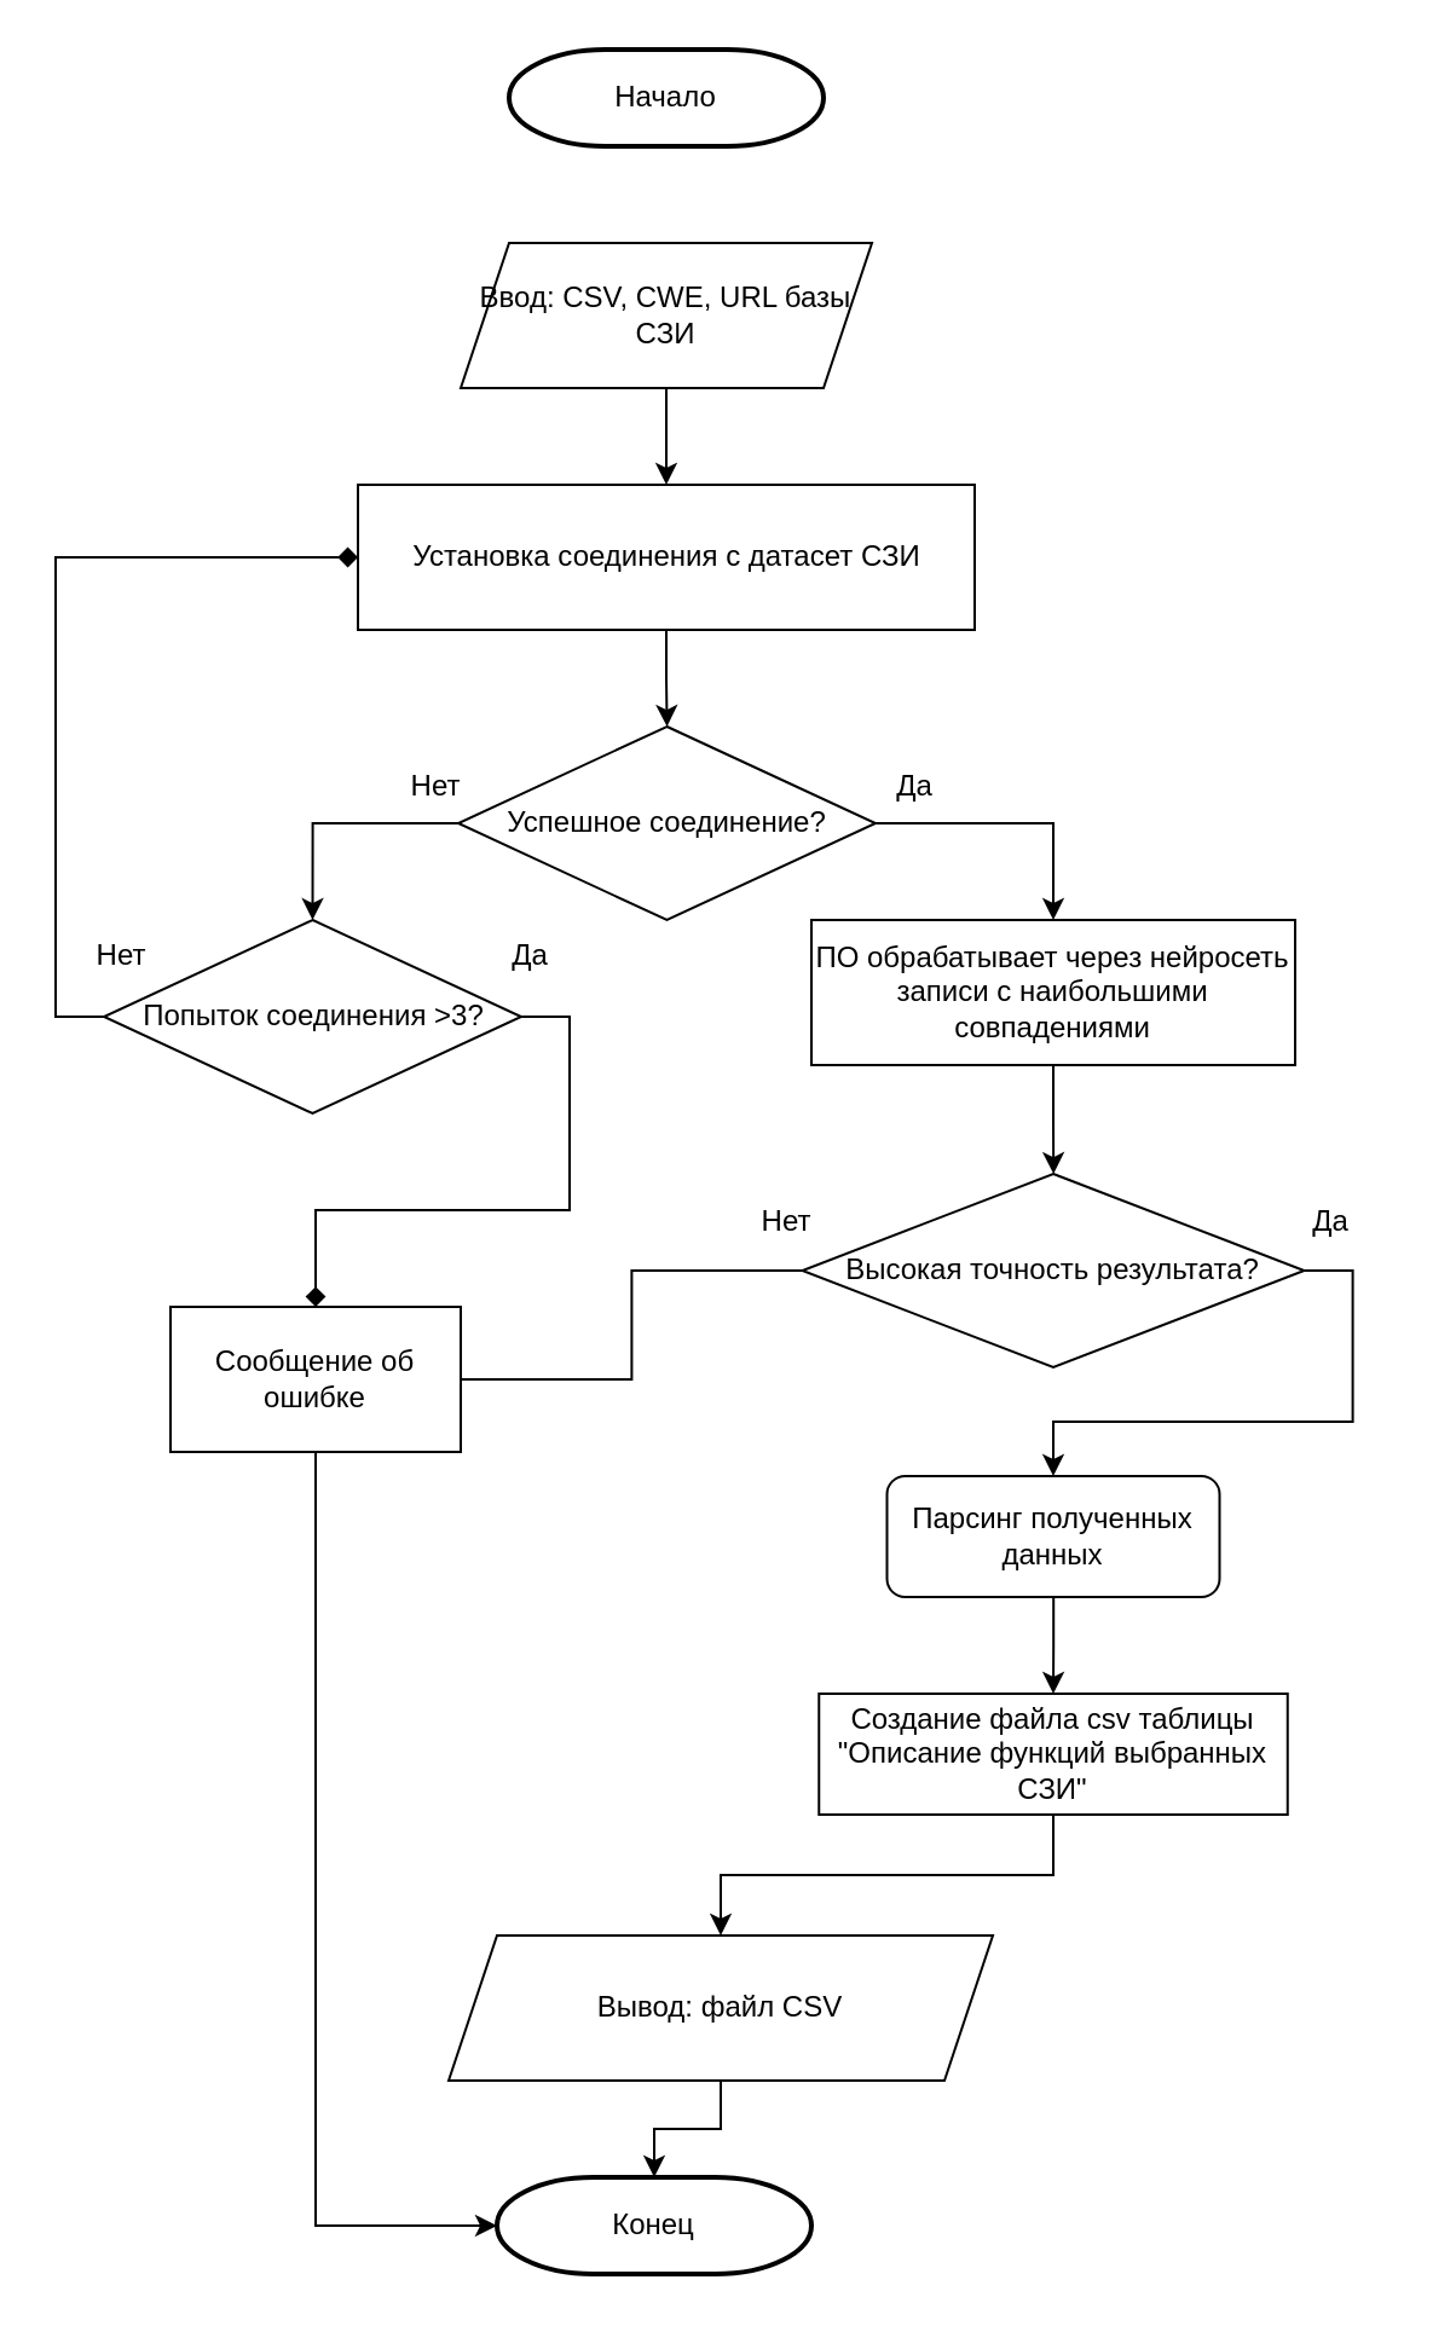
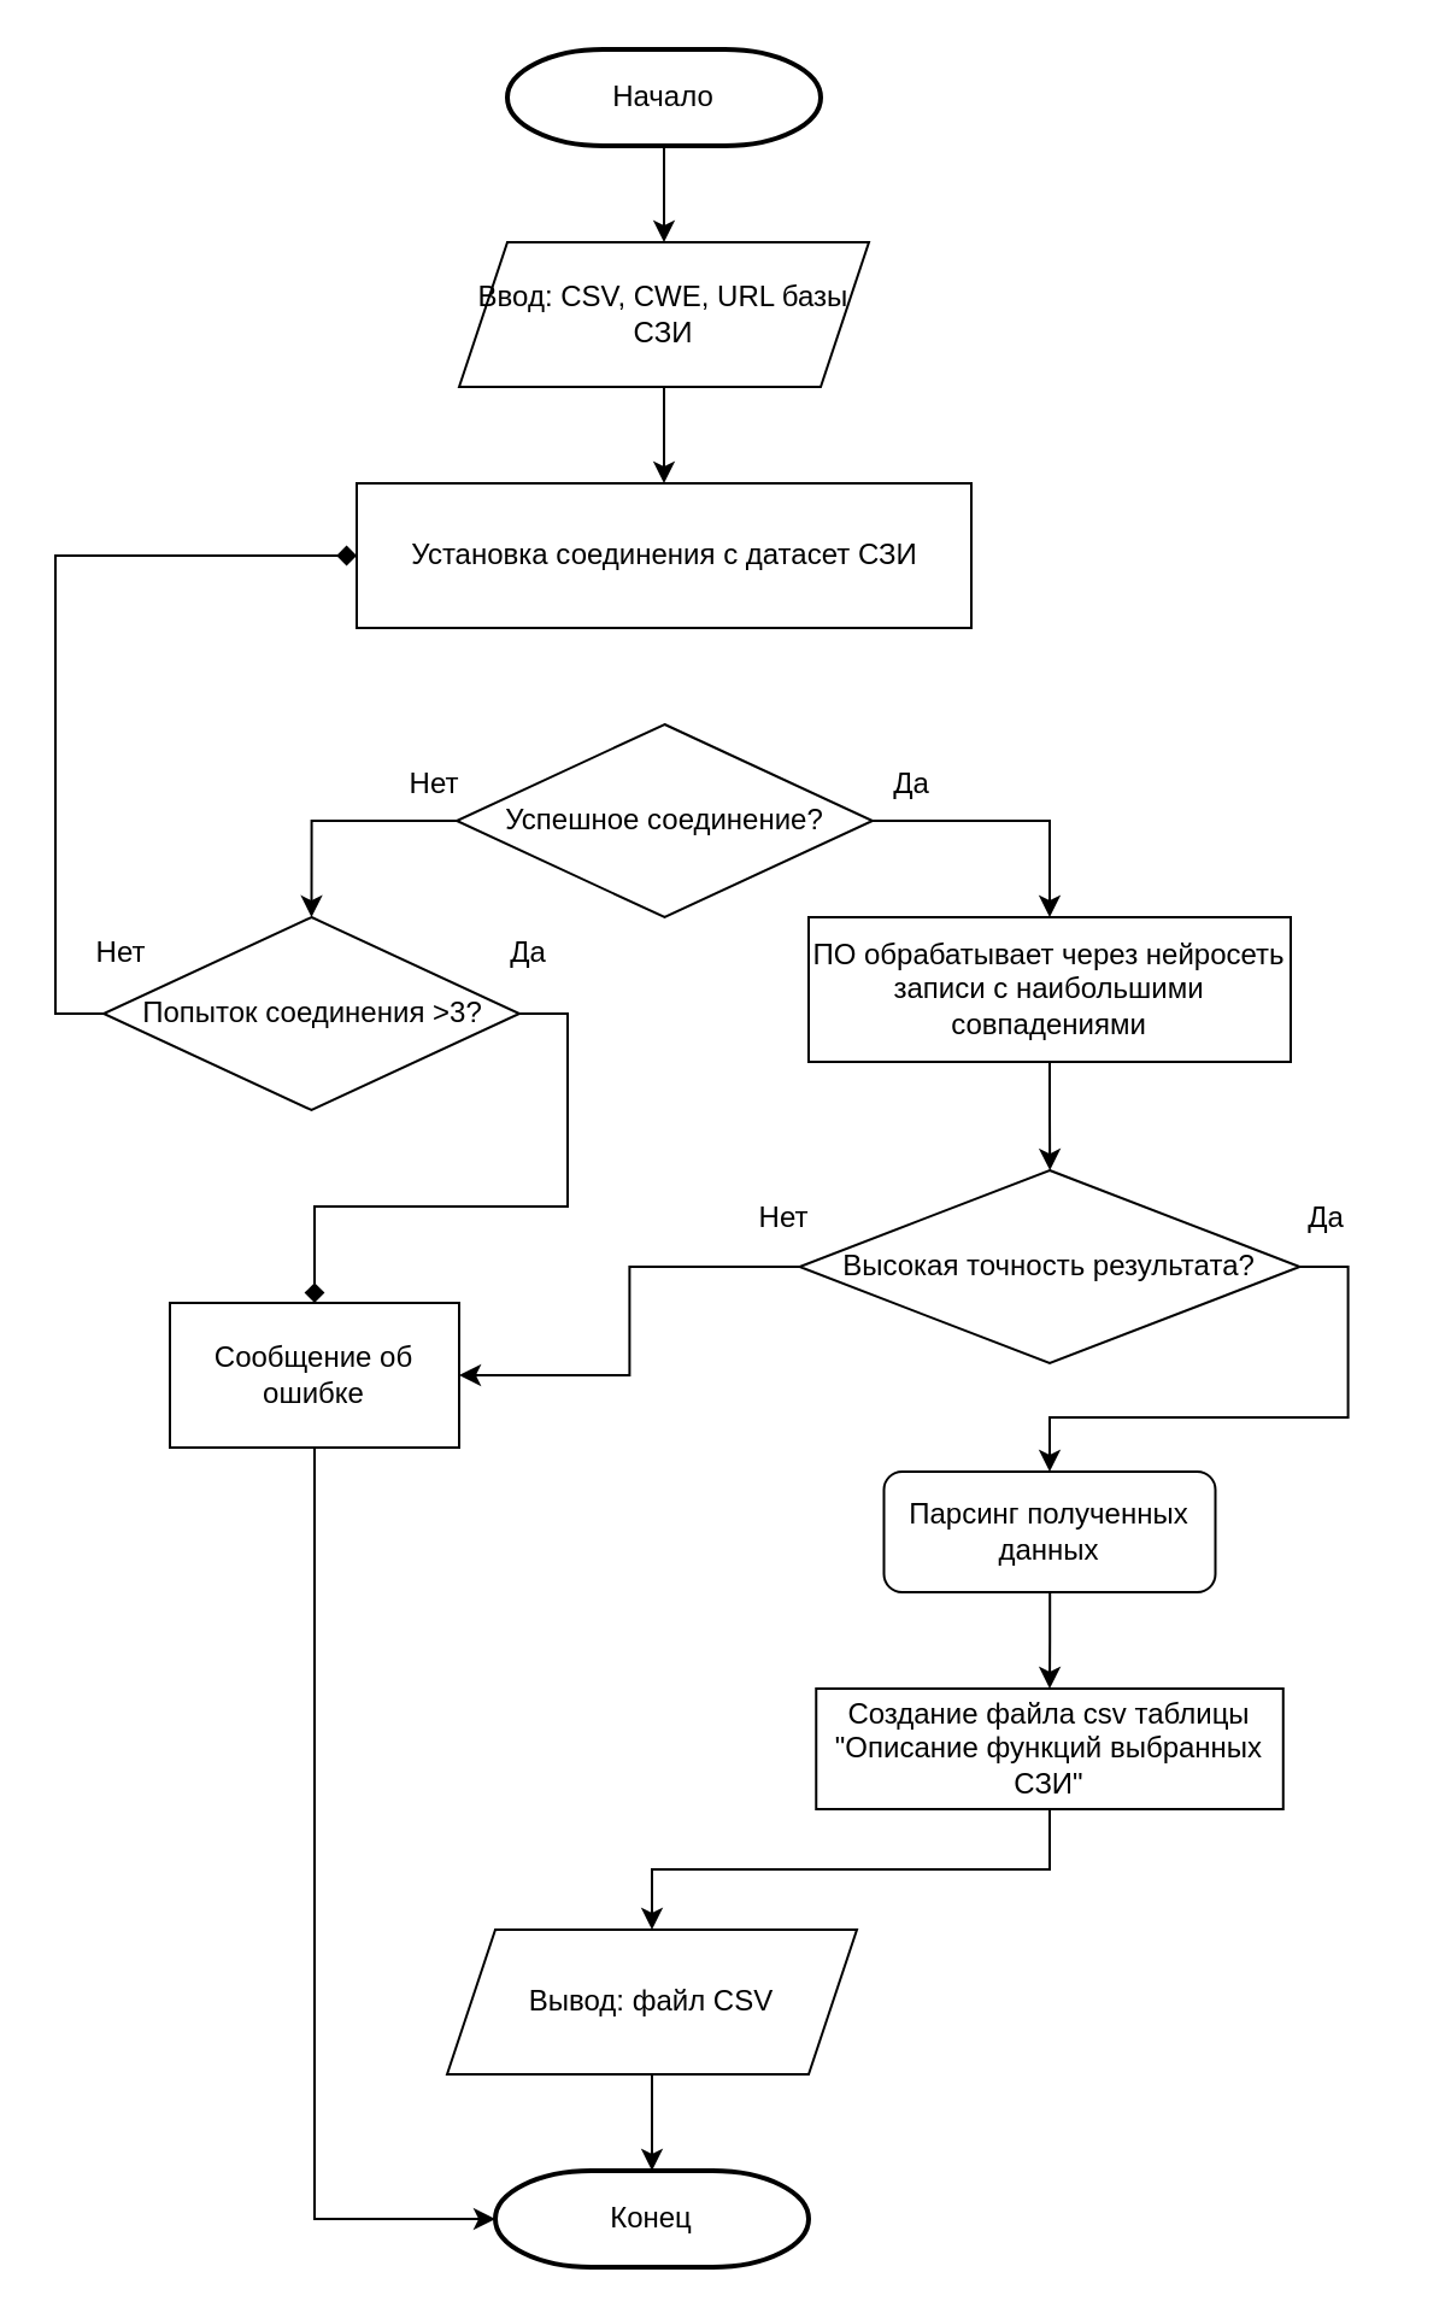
+ <mxCell id="2" value="" style="edgeStyle=orthogonalEdgeStyle;rounded=0;orthogonalLoop=1;jettySize=auto;html=1;" parent="1" source="3" target="6" edge="1"><mxGeometry relative="1" as="geometry" /></mxCell>
- <mxCell id="7" value="" style="edgeStyle=orthogonalEdgeStyle;rounded=0;orthogonalLoop=1;jettySize=auto;html=1;" parent="1" source="8" target="11" edge="1"><mxGeometry relative="1" as="geometry" /></mxCell>
- <mxCell id="19" style="edgeStyle=orthogonalEdgeStyle;rounded=0;orthogonalLoop=1;jettySize=auto;html=1;exitX=0;exitY=0.5;exitDx=0;exitDy=0;entryX=1;entryY=0.5;entryDx=0;entryDy=0;endArrow=none;" parent="1" source="21" target="15" edge="1"><mxGeometry relative="1" as="geometry" /></mxCell>
+ <mxCell id="19" style="edgeStyle=orthogonalEdgeStyle;rounded=0;orthogonalLoop=1;jettySize=auto;html=1;exitX=0;exitY=0.5;exitDx=0;exitDy=0;entryX=1;entryY=0.5;entryDx=0;entryDy=0;" parent="1" source="21" target="15" edge="1"><mxGeometry relative="1" as="geometry" /></mxCell>
- <mxCell id="27" value="Вывод: файл CSV" style="shape=parallelogram;perimeter=parallelogramPerimeter;whiteSpace=wrap;html=1;fixedSize=1;" parent="1" vertex="1"><mxGeometry x="185" y="800" width="225" height="60" as="geometry" /></mxCell>
+ <mxCell id="27" value="Вывод: файл CSV" style="shape=parallelogram;perimeter=parallelogramPerimeter;whiteSpace=wrap;html=1;fixedSize=1;" parent="1" vertex="1"><mxGeometry x="185" y="800" width="170" height="60" as="geometry" /></mxCell>
